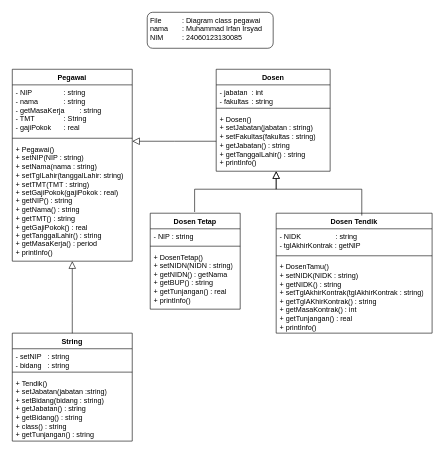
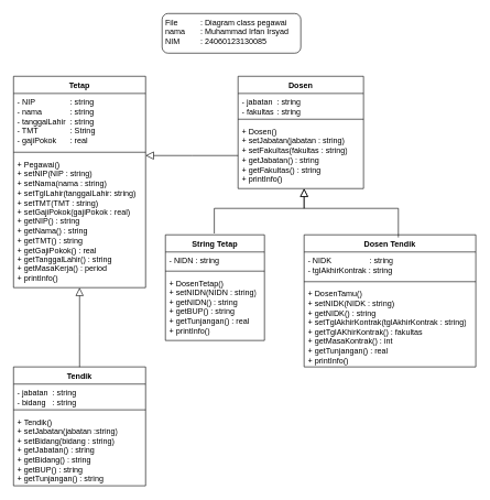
- <mxCell id="3" value="Pegawai" style="swimlane;fontStyle=1;align=center;verticalAlign=top;childLayout=stackLayout;horizontal=1;startSize=26;horizontalStack=0;resizeParent=1;resizeParentMax=0;resizeLast=0;collapsible=1;marginBottom=0;whiteSpace=wrap;html=1;" vertex="1" parent="1"><mxGeometry x="20" y="115" width="200" height="320" as="geometry" /></mxCell>
+ <mxCell id="3" value="Tetap" style="swimlane;fontStyle=1;align=center;verticalAlign=top;childLayout=stackLayout;horizontal=1;startSize=26;horizontalStack=0;resizeParent=1;resizeParentMax=0;resizeLast=0;collapsible=1;marginBottom=0;whiteSpace=wrap;html=1;" vertex="1" parent="1"><mxGeometry x="20" y="115" width="200" height="320" as="geometry" /></mxCell>
- <mxCell id="8" value="- jabatan&lt;span style=&quot;white-space: pre;&quot;&gt;&#09;&lt;/span&gt;: int&lt;div&gt;- fakultas&lt;span style=&quot;white-space: pre;&quot;&gt;&#09;&lt;/span&gt;: string&lt;/div&gt;" style="text;strokeColor=none;fillColor=none;align=left;verticalAlign=top;spacingLeft=4;spacingRight=4;overflow=hidden;rotatable=0;points=[[0,0.5],[1,0.5]];portConstraint=eastwest;whiteSpace=wrap;html=1;" vertex="1" parent="7"><mxGeometry y="26" width="190" height="34" as="geometry" /></mxCell>
+ <mxCell id="8" value="- jabatan&lt;span style=&quot;white-space: pre;&quot;&gt;&#09;&lt;/span&gt;: string&lt;div&gt;- fakultas&lt;span style=&quot;white-space: pre;&quot;&gt;&#09;&lt;/span&gt;: string&lt;/div&gt;" style="text;strokeColor=none;fillColor=none;align=left;verticalAlign=top;spacingLeft=4;spacingRight=4;overflow=hidden;rotatable=0;points=[[0,0.5],[1,0.5]];portConstraint=eastwest;whiteSpace=wrap;html=1;" vertex="1" parent="7"><mxGeometry y="26" width="190" height="34" as="geometry" /></mxCell>
- <mxCell id="4" value="- NIP&lt;span style=&quot;white-space: pre;&quot;&gt;&#09;&lt;span style=&quot;white-space: pre;&quot;&gt;&#09;&lt;/span&gt;&lt;/span&gt;: string&lt;div&gt;- nama&lt;span style=&quot;white-space: pre;&quot;&gt;&#09;&lt;span style=&quot;white-space: pre;&quot;&gt;&#09;&lt;/span&gt;&lt;/span&gt;: string&lt;/div&gt;&lt;div&gt;- getMasaKerja&lt;span style=&quot;white-space: pre;&quot;&gt;&#09;&lt;/span&gt;: string&lt;/div&gt;&lt;div&gt;- TMT&lt;span style=&quot;white-space: pre;&quot;&gt;&#09;&lt;/span&gt;&lt;span style=&quot;white-space: pre;&quot;&gt;&#09;&lt;/span&gt;: String&lt;/div&gt;&lt;div&gt;- gajiPokok&lt;span style=&quot;white-space: pre;&quot;&gt;&#09;&lt;/span&gt;: real&lt;/div&gt;" style="text;strokeColor=none;fillColor=none;align=left;verticalAlign=top;spacingLeft=4;spacingRight=4;overflow=hidden;rotatable=0;points=[[0,0.5],[1,0.5]];portConstraint=eastwest;whiteSpace=wrap;html=1;" vertex="1" parent="3"><mxGeometry y="26" width="200" height="84" as="geometry" /></mxCell>
+ <mxCell id="4" value="- NIP&lt;span style=&quot;white-space: pre;&quot;&gt;&#09;&lt;span style=&quot;white-space: pre;&quot;&gt;&#09;&lt;/span&gt;&lt;/span&gt;: string&lt;div&gt;- nama&lt;span style=&quot;white-space: pre;&quot;&gt;&#09;&lt;span style=&quot;white-space: pre;&quot;&gt;&#09;&lt;/span&gt;&lt;/span&gt;: string&lt;/div&gt;&lt;div&gt;- tanggalLahir&lt;span style=&quot;white-space: pre;&quot;&gt;&#09;&lt;/span&gt;: string&lt;/div&gt;&lt;div&gt;- TMT&lt;span style=&quot;white-space: pre;&quot;&gt;&#09;&lt;/span&gt;&lt;span style=&quot;white-space: pre;&quot;&gt;&#09;&lt;/span&gt;: String&lt;/div&gt;&lt;div&gt;- gajiPokok&lt;span style=&quot;white-space: pre;&quot;&gt;&#09;&lt;/span&gt;: real&lt;/div&gt;" style="text;strokeColor=none;fillColor=none;align=left;verticalAlign=top;spacingLeft=4;spacingRight=4;overflow=hidden;rotatable=0;points=[[0,0.5],[1,0.5]];portConstraint=eastwest;whiteSpace=wrap;html=1;" vertex="1" parent="3"><mxGeometry y="26" width="200" height="84" as="geometry" /></mxCell>
- <mxCell id="10" value="+ Dosen()&lt;div&gt;+ setJabatan(jabatan : string)&lt;/div&gt;&lt;div&gt;+ setFakultas(fakultas : string)&lt;/div&gt;&lt;div&gt;+ getJabatan() : string&lt;/div&gt;&lt;div&gt;+ getTanggalLahir() : string&lt;/div&gt;&lt;div&gt;+ printInfo()&lt;/div&gt;" style="text;strokeColor=none;fillColor=none;align=left;verticalAlign=top;spacingLeft=4;spacingRight=4;overflow=hidden;rotatable=0;points=[[0,0.5],[1,0.5]];portConstraint=eastwest;whiteSpace=wrap;html=1;" vertex="1" parent="7"><mxGeometry y="70" width="190" height="100" as="geometry" /></mxCell>
+ <mxCell id="10" value="+ Dosen()&lt;div&gt;+ setJabatan(jabatan : string)&lt;/div&gt;&lt;div&gt;+ setFakultas(fakultas : string)&lt;/div&gt;&lt;div&gt;+ getJabatan() : string&lt;/div&gt;&lt;div&gt;+ getFakultas() : string&lt;/div&gt;&lt;div&gt;+ printInfo()&lt;/div&gt;" style="text;strokeColor=none;fillColor=none;align=left;verticalAlign=top;spacingLeft=4;spacingRight=4;overflow=hidden;rotatable=0;points=[[0,0.5],[1,0.5]];portConstraint=eastwest;whiteSpace=wrap;html=1;" vertex="1" parent="7"><mxGeometry y="70" width="190" height="100" as="geometry" /></mxCell>
- <mxCell id="11" value="Dosen Tetap" style="swimlane;fontStyle=1;align=center;verticalAlign=top;childLayout=stackLayout;horizontal=1;startSize=26;horizontalStack=0;resizeParent=1;resizeParentMax=0;resizeLast=0;collapsible=1;marginBottom=0;whiteSpace=wrap;html=1;" vertex="1" parent="1"><mxGeometry x="250" y="355" width="150" height="160" as="geometry" /></mxCell>
+ <mxCell id="11" value="String Tetap" style="swimlane;fontStyle=1;align=center;verticalAlign=top;childLayout=stackLayout;horizontal=1;startSize=26;horizontalStack=0;resizeParent=1;resizeParentMax=0;resizeLast=0;collapsible=1;marginBottom=0;whiteSpace=wrap;html=1;" vertex="1" parent="1"><mxGeometry x="250" y="355" width="150" height="160" as="geometry" /></mxCell>
- <mxCell id="12" value="- NIP : string" style="text;strokeColor=none;fillColor=none;align=left;verticalAlign=top;spacingLeft=4;spacingRight=4;overflow=hidden;rotatable=0;points=[[0,0.5],[1,0.5]];portConstraint=eastwest;whiteSpace=wrap;html=1;" vertex="1" parent="11"><mxGeometry y="26" width="150" height="24" as="geometry" /></mxCell>
+ <mxCell id="12" value="- NIDN : string" style="text;strokeColor=none;fillColor=none;align=left;verticalAlign=top;spacingLeft=4;spacingRight=4;overflow=hidden;rotatable=0;points=[[0,0.5],[1,0.5]];portConstraint=eastwest;whiteSpace=wrap;html=1;" vertex="1" parent="11"><mxGeometry y="26" width="150" height="24" as="geometry" /></mxCell>
- <mxCell id="16" value="- NIDK &lt;span style=&quot;white-space: pre;&quot;&gt;&#09;&lt;/span&gt;&lt;span style=&quot;white-space: pre;&quot;&gt;&#09;&lt;/span&gt;&amp;nbsp; &amp;nbsp; : string&lt;div&gt;- tglAkhirKontrak : getNIP&lt;/div&gt;" style="text;strokeColor=none;fillColor=none;align=left;verticalAlign=top;spacingLeft=4;spacingRight=4;overflow=hidden;rotatable=0;points=[[0,0.5],[1,0.5]];portConstraint=eastwest;whiteSpace=wrap;html=1;" vertex="1" parent="15"><mxGeometry y="26" width="260" height="40" as="geometry" /></mxCell>
+ <mxCell id="16" value="- NIDK &lt;span style=&quot;white-space: pre;&quot;&gt;&#09;&lt;/span&gt;&lt;span style=&quot;white-space: pre;&quot;&gt;&#09;&lt;/span&gt;&amp;nbsp; &amp;nbsp; : string&lt;div&gt;- tglAkhirKontrak : string&lt;/div&gt;" style="text;strokeColor=none;fillColor=none;align=left;verticalAlign=top;spacingLeft=4;spacingRight=4;overflow=hidden;rotatable=0;points=[[0,0.5],[1,0.5]];portConstraint=eastwest;whiteSpace=wrap;html=1;" vertex="1" parent="15"><mxGeometry y="26" width="260" height="40" as="geometry" /></mxCell>
- <mxCell id="14" value="+ DosenTetap()&lt;div&gt;+ setNIDN(NIDN : string)&lt;/div&gt;&lt;div&gt;+ getNIDN() : getNama&lt;/div&gt;&lt;div&gt;+ getBUP() : string&lt;/div&gt;&lt;div&gt;+ getTunjangan() : real&lt;/div&gt;&lt;div&gt;+ printInfo()&amp;nbsp;&lt;/div&gt;" style="text;strokeColor=none;fillColor=none;align=left;verticalAlign=top;spacingLeft=4;spacingRight=4;overflow=hidden;rotatable=0;points=[[0,0.5],[1,0.5]];portConstraint=eastwest;whiteSpace=wrap;html=1;" vertex="1" parent="11"><mxGeometry y="60" width="150" height="100" as="geometry" /></mxCell>
+ <mxCell id="14" value="+ DosenTetap()&lt;div&gt;+ setNIDN(NIDN : string)&lt;/div&gt;&lt;div&gt;+ getNIDN() : string&lt;/div&gt;&lt;div&gt;+ getBUP() : string&lt;/div&gt;&lt;div&gt;+ getTunjangan() : real&lt;/div&gt;&lt;div&gt;+ printInfo()&amp;nbsp;&lt;/div&gt;" style="text;strokeColor=none;fillColor=none;align=left;verticalAlign=top;spacingLeft=4;spacingRight=4;overflow=hidden;rotatable=0;points=[[0,0.5],[1,0.5]];portConstraint=eastwest;whiteSpace=wrap;html=1;" vertex="1" parent="11"><mxGeometry y="60" width="150" height="100" as="geometry" /></mxCell>
- <mxCell id="18" value="+ DosenTamu()&lt;div&gt;+ setNIDK(NIDK : string)&lt;/div&gt;&lt;div&gt;+ getNIDK() : string&lt;/div&gt;&lt;div&gt;+ setTglAkhirKontrak(tglAkhirKontrak : string)&lt;/div&gt;&lt;div&gt;+ getTglAKhirKontrak() : string&lt;/div&gt;&lt;div&gt;+ getMasaKontrak() : int&lt;/div&gt;&lt;div&gt;+ getTunjangan() : real&lt;/div&gt;&lt;div&gt;+ printInfo()&lt;/div&gt;" style="text;strokeColor=none;fillColor=none;align=left;verticalAlign=top;spacingLeft=4;spacingRight=4;overflow=hidden;rotatable=0;points=[[0,0.5],[1,0.5]];portConstraint=eastwest;whiteSpace=wrap;html=1;" vertex="1" parent="15"><mxGeometry y="76" width="260" height="124" as="geometry" /></mxCell>
+ <mxCell id="18" value="+ DosenTamu()&lt;div&gt;+ setNIDK(NIDK : string)&lt;/div&gt;&lt;div&gt;+ getNIDK() : string&lt;/div&gt;&lt;div&gt;+ setTglAkhirKontrak(tglAkhirKontrak : string)&lt;/div&gt;&lt;div&gt;+ getTglAKhirKontrak() : fakultas&lt;/div&gt;&lt;div&gt;+ getMasaKontrak() : int&lt;/div&gt;&lt;div&gt;+ getTunjangan() : real&lt;/div&gt;&lt;div&gt;+ printInfo()&lt;/div&gt;" style="text;strokeColor=none;fillColor=none;align=left;verticalAlign=top;spacingLeft=4;spacingRight=4;overflow=hidden;rotatable=0;points=[[0,0.5],[1,0.5]];portConstraint=eastwest;whiteSpace=wrap;html=1;" vertex="1" parent="15"><mxGeometry y="76" width="260" height="124" as="geometry" /></mxCell>
- <mxCell id="19" value="String" style="swimlane;fontStyle=1;align=center;verticalAlign=top;childLayout=stackLayout;horizontal=1;startSize=26;horizontalStack=0;resizeParent=1;resizeParentMax=0;resizeLast=0;collapsible=1;marginBottom=0;whiteSpace=wrap;html=1;" vertex="1" parent="1"><mxGeometry x="20" y="555" width="200" height="180" as="geometry" /></mxCell>
+ <mxCell id="19" value="Tendik" style="swimlane;fontStyle=1;align=center;verticalAlign=top;childLayout=stackLayout;horizontal=1;startSize=26;horizontalStack=0;resizeParent=1;resizeParentMax=0;resizeLast=0;collapsible=1;marginBottom=0;whiteSpace=wrap;html=1;" vertex="1" parent="1"><mxGeometry x="20" y="555" width="200" height="180" as="geometry" /></mxCell>
- <mxCell id="20" value="- setNIP&lt;span style=&quot;white-space: pre;&quot;&gt;&#09;&lt;/span&gt;: string&lt;div&gt;- bidang&lt;span style=&quot;white-space: pre;&quot;&gt;&#09;&lt;/span&gt;: string&lt;/div&gt;" style="text;strokeColor=none;fillColor=none;align=left;verticalAlign=top;spacingLeft=4;spacingRight=4;overflow=hidden;rotatable=0;points=[[0,0.5],[1,0.5]];portConstraint=eastwest;whiteSpace=wrap;html=1;" vertex="1" parent="19"><mxGeometry y="26" width="200" height="34" as="geometry" /></mxCell>
+ <mxCell id="20" value="- jabatan&lt;span style=&quot;white-space: pre;&quot;&gt;&#09;&lt;/span&gt;: string&lt;div&gt;- bidang&lt;span style=&quot;white-space: pre;&quot;&gt;&#09;&lt;/span&gt;: string&lt;/div&gt;" style="text;strokeColor=none;fillColor=none;align=left;verticalAlign=top;spacingLeft=4;spacingRight=4;overflow=hidden;rotatable=0;points=[[0,0.5],[1,0.5]];portConstraint=eastwest;whiteSpace=wrap;html=1;" vertex="1" parent="19"><mxGeometry y="26" width="200" height="34" as="geometry" /></mxCell>
- <mxCell id="22" value="+ Tendik()&lt;div&gt;+ setJabatan(jabatan :string)&lt;/div&gt;&lt;div&gt;+ setBidang(bidang : string)&lt;/div&gt;&lt;div&gt;+ getJabatan() : string&lt;/div&gt;&lt;div&gt;+ getBidang() : string&lt;/div&gt;&lt;div&gt;+ class() : string&lt;/div&gt;&lt;div&gt;+ getTunjangan() : string&lt;/div&gt;" style="text;strokeColor=none;fillColor=none;align=left;verticalAlign=top;spacingLeft=4;spacingRight=4;overflow=hidden;rotatable=0;points=[[0,0.5],[1,0.5]];portConstraint=eastwest;whiteSpace=wrap;html=1;" vertex="1" parent="19"><mxGeometry y="70" width="200" height="110" as="geometry" /></mxCell>
+ <mxCell id="22" value="+ Tendik()&lt;div&gt;+ setJabatan(jabatan :string)&lt;/div&gt;&lt;div&gt;+ setBidang(bidang : string)&lt;/div&gt;&lt;div&gt;+ getJabatan() : string&lt;/div&gt;&lt;div&gt;+ getBidang() : string&lt;/div&gt;&lt;div&gt;+ getBUP() : string&lt;/div&gt;&lt;div&gt;+ getTunjangan() : string&lt;/div&gt;" style="text;strokeColor=none;fillColor=none;align=left;verticalAlign=top;spacingLeft=4;spacingRight=4;overflow=hidden;rotatable=0;points=[[0,0.5],[1,0.5]];portConstraint=eastwest;whiteSpace=wrap;html=1;" vertex="1" parent="19"><mxGeometry y="70" width="200" height="110" as="geometry" /></mxCell>
